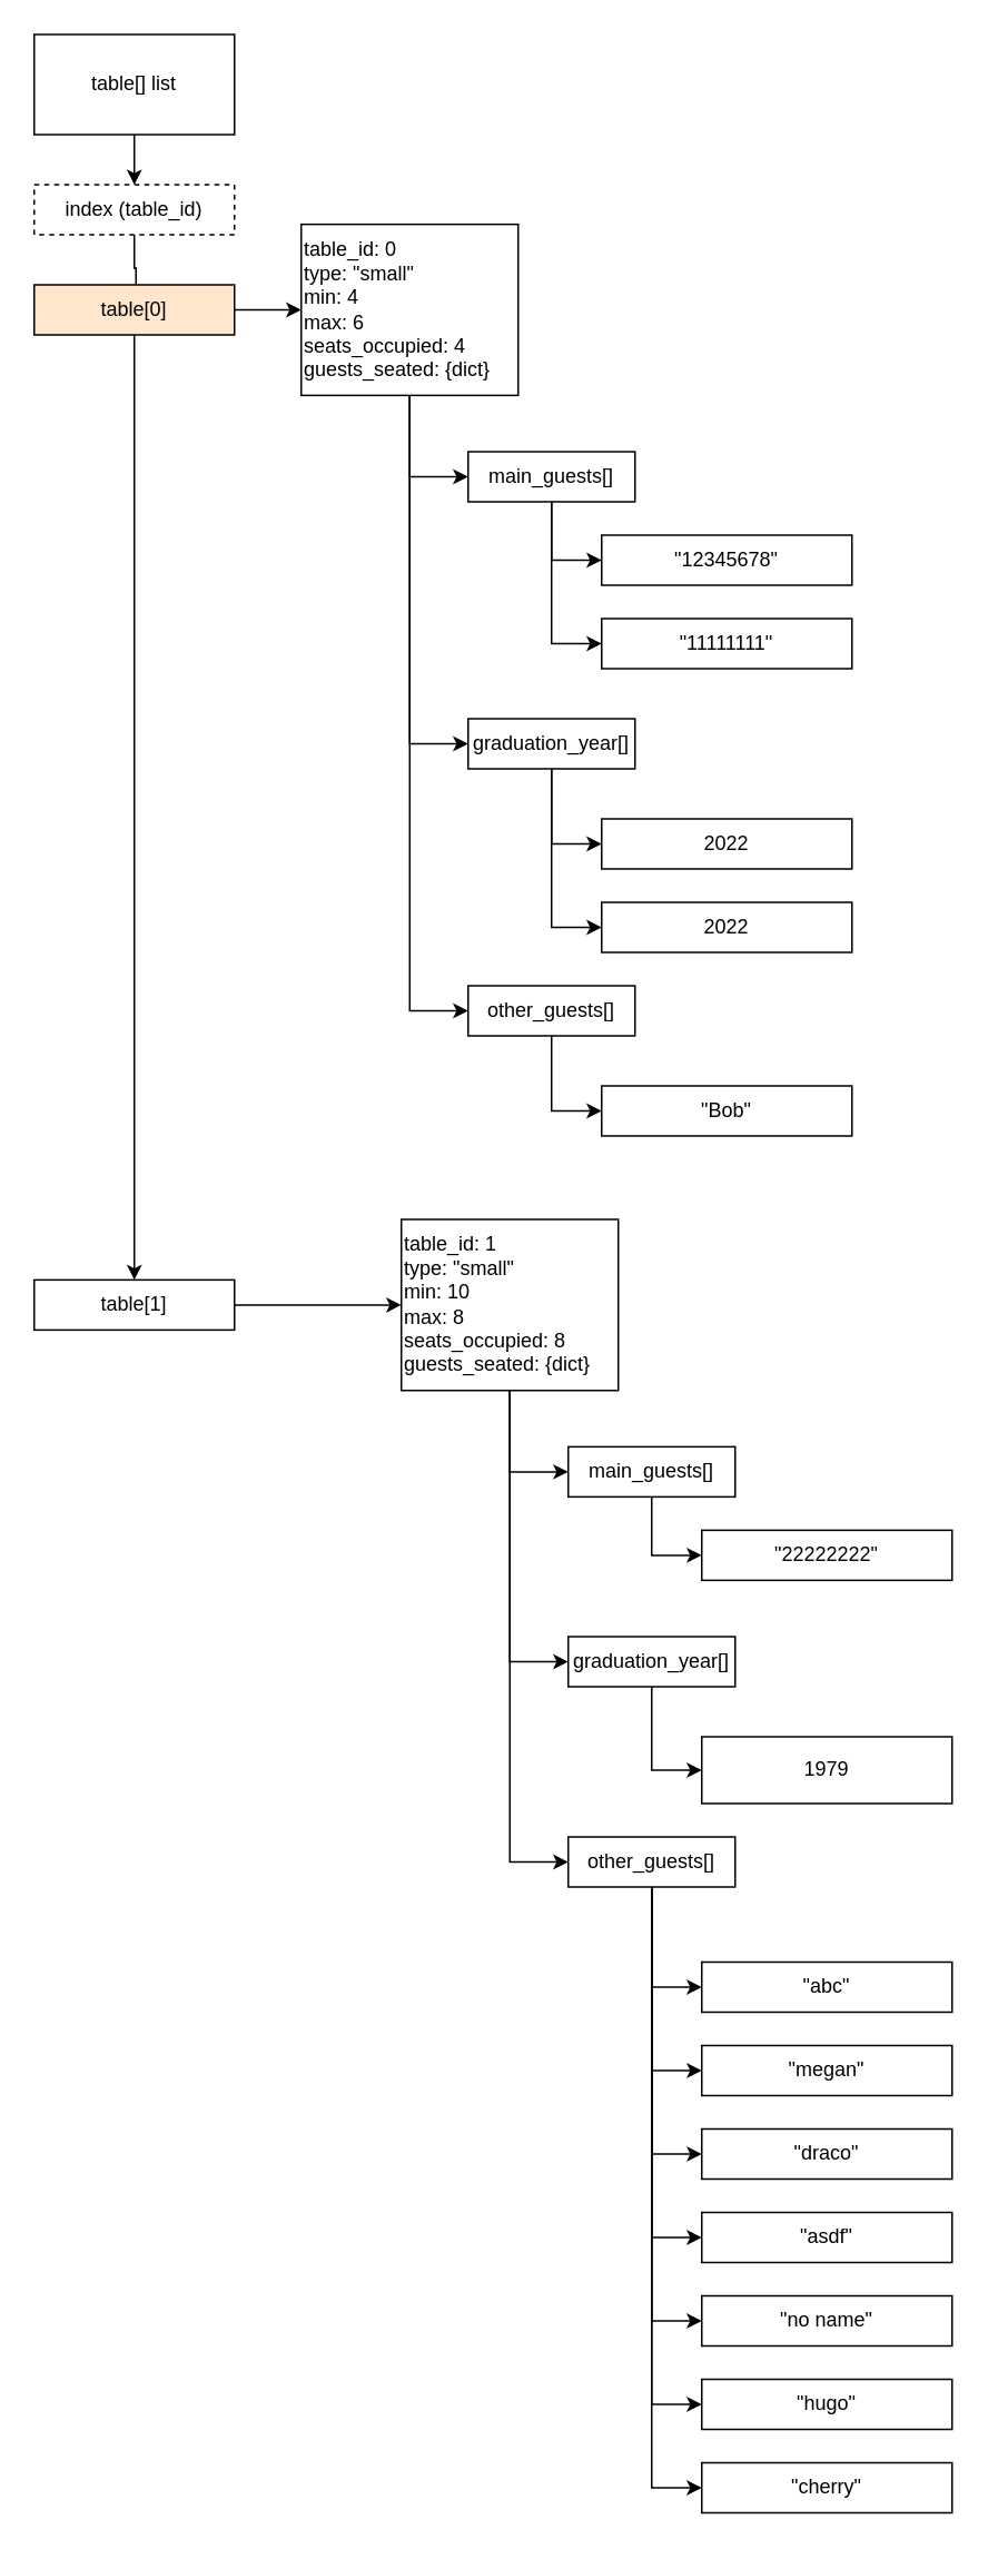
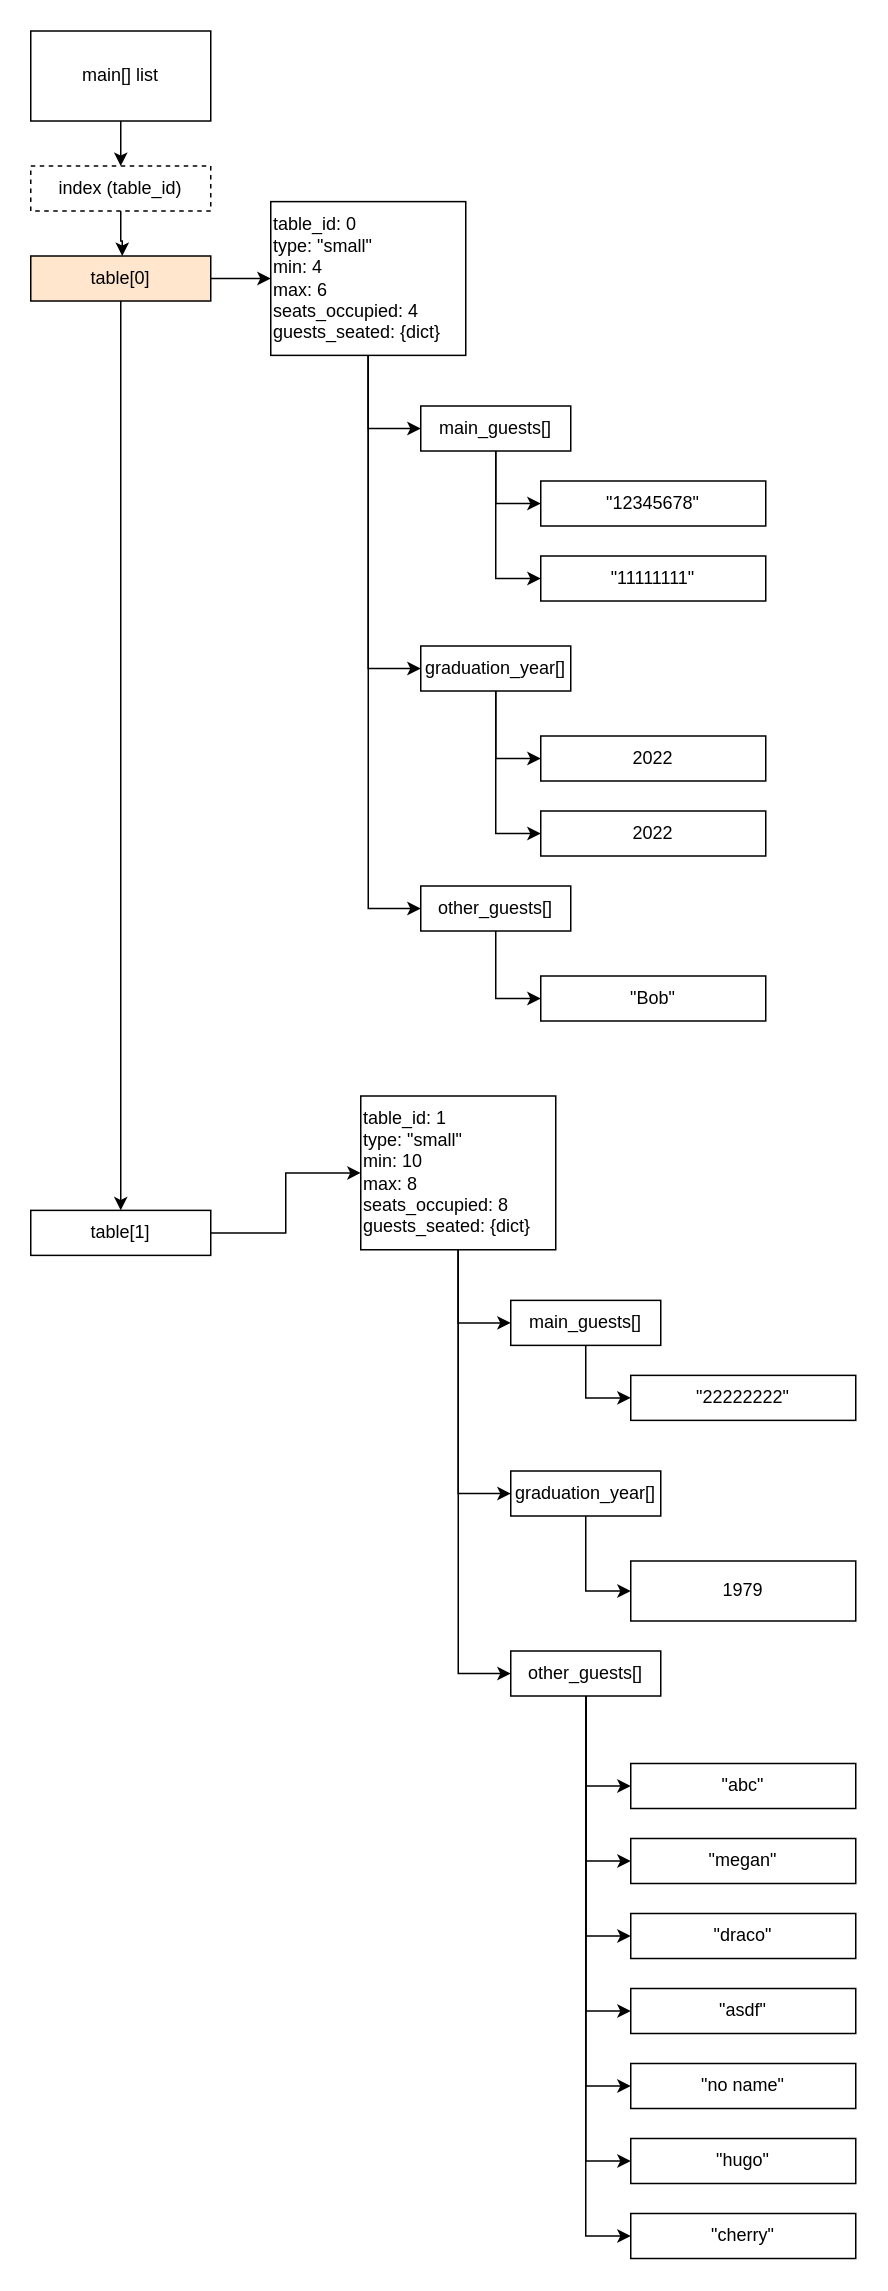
- <mxCell id="2" value="table[] list" style="rounded=0;whiteSpace=wrap;html=1;" vertex="1" parent="1"><mxGeometry x="20" y="20" width="120" height="60" as="geometry" /></mxCell>
+ <mxCell id="2" value="main[] list" style="rounded=0;whiteSpace=wrap;html=1;" vertex="1" parent="1"><mxGeometry x="20" y="20" width="120" height="60" as="geometry" /></mxCell>
- <mxCell id="4" style="edgeStyle=orthogonalEdgeStyle;rounded=0;orthogonalLoop=1;jettySize=auto;html=1;endArrow=none;" edge="1" parent="1" source="5" target="8"><mxGeometry relative="1" as="geometry"><mxPoint x="80" y="190" as="targetPoint" /><Array as="points"><mxPoint x="80" y="160" /><mxPoint x="81" y="160" /></Array></mxGeometry></mxCell>
+ <mxCell id="4" style="edgeStyle=orthogonalEdgeStyle;rounded=0;orthogonalLoop=1;jettySize=auto;html=1;" edge="1" parent="1" source="5" target="8"><mxGeometry relative="1" as="geometry"><mxPoint x="80" y="190" as="targetPoint" /><Array as="points"><mxPoint x="80" y="160" /><mxPoint x="81" y="160" /></Array></mxGeometry></mxCell>
- <mxCell id="45" value="table[1]" style="rounded=0;whiteSpace=wrap;html=1;" vertex="1" parent="1"><mxGeometry x="20" y="766.25" width="120" height="30" as="geometry" /></mxCell>
+ <mxCell id="45" value="table[1]" style="rounded=0;whiteSpace=wrap;html=1;" vertex="1" parent="1"><mxGeometry x="20" y="806.25" width="120" height="30" as="geometry" /></mxCell>
